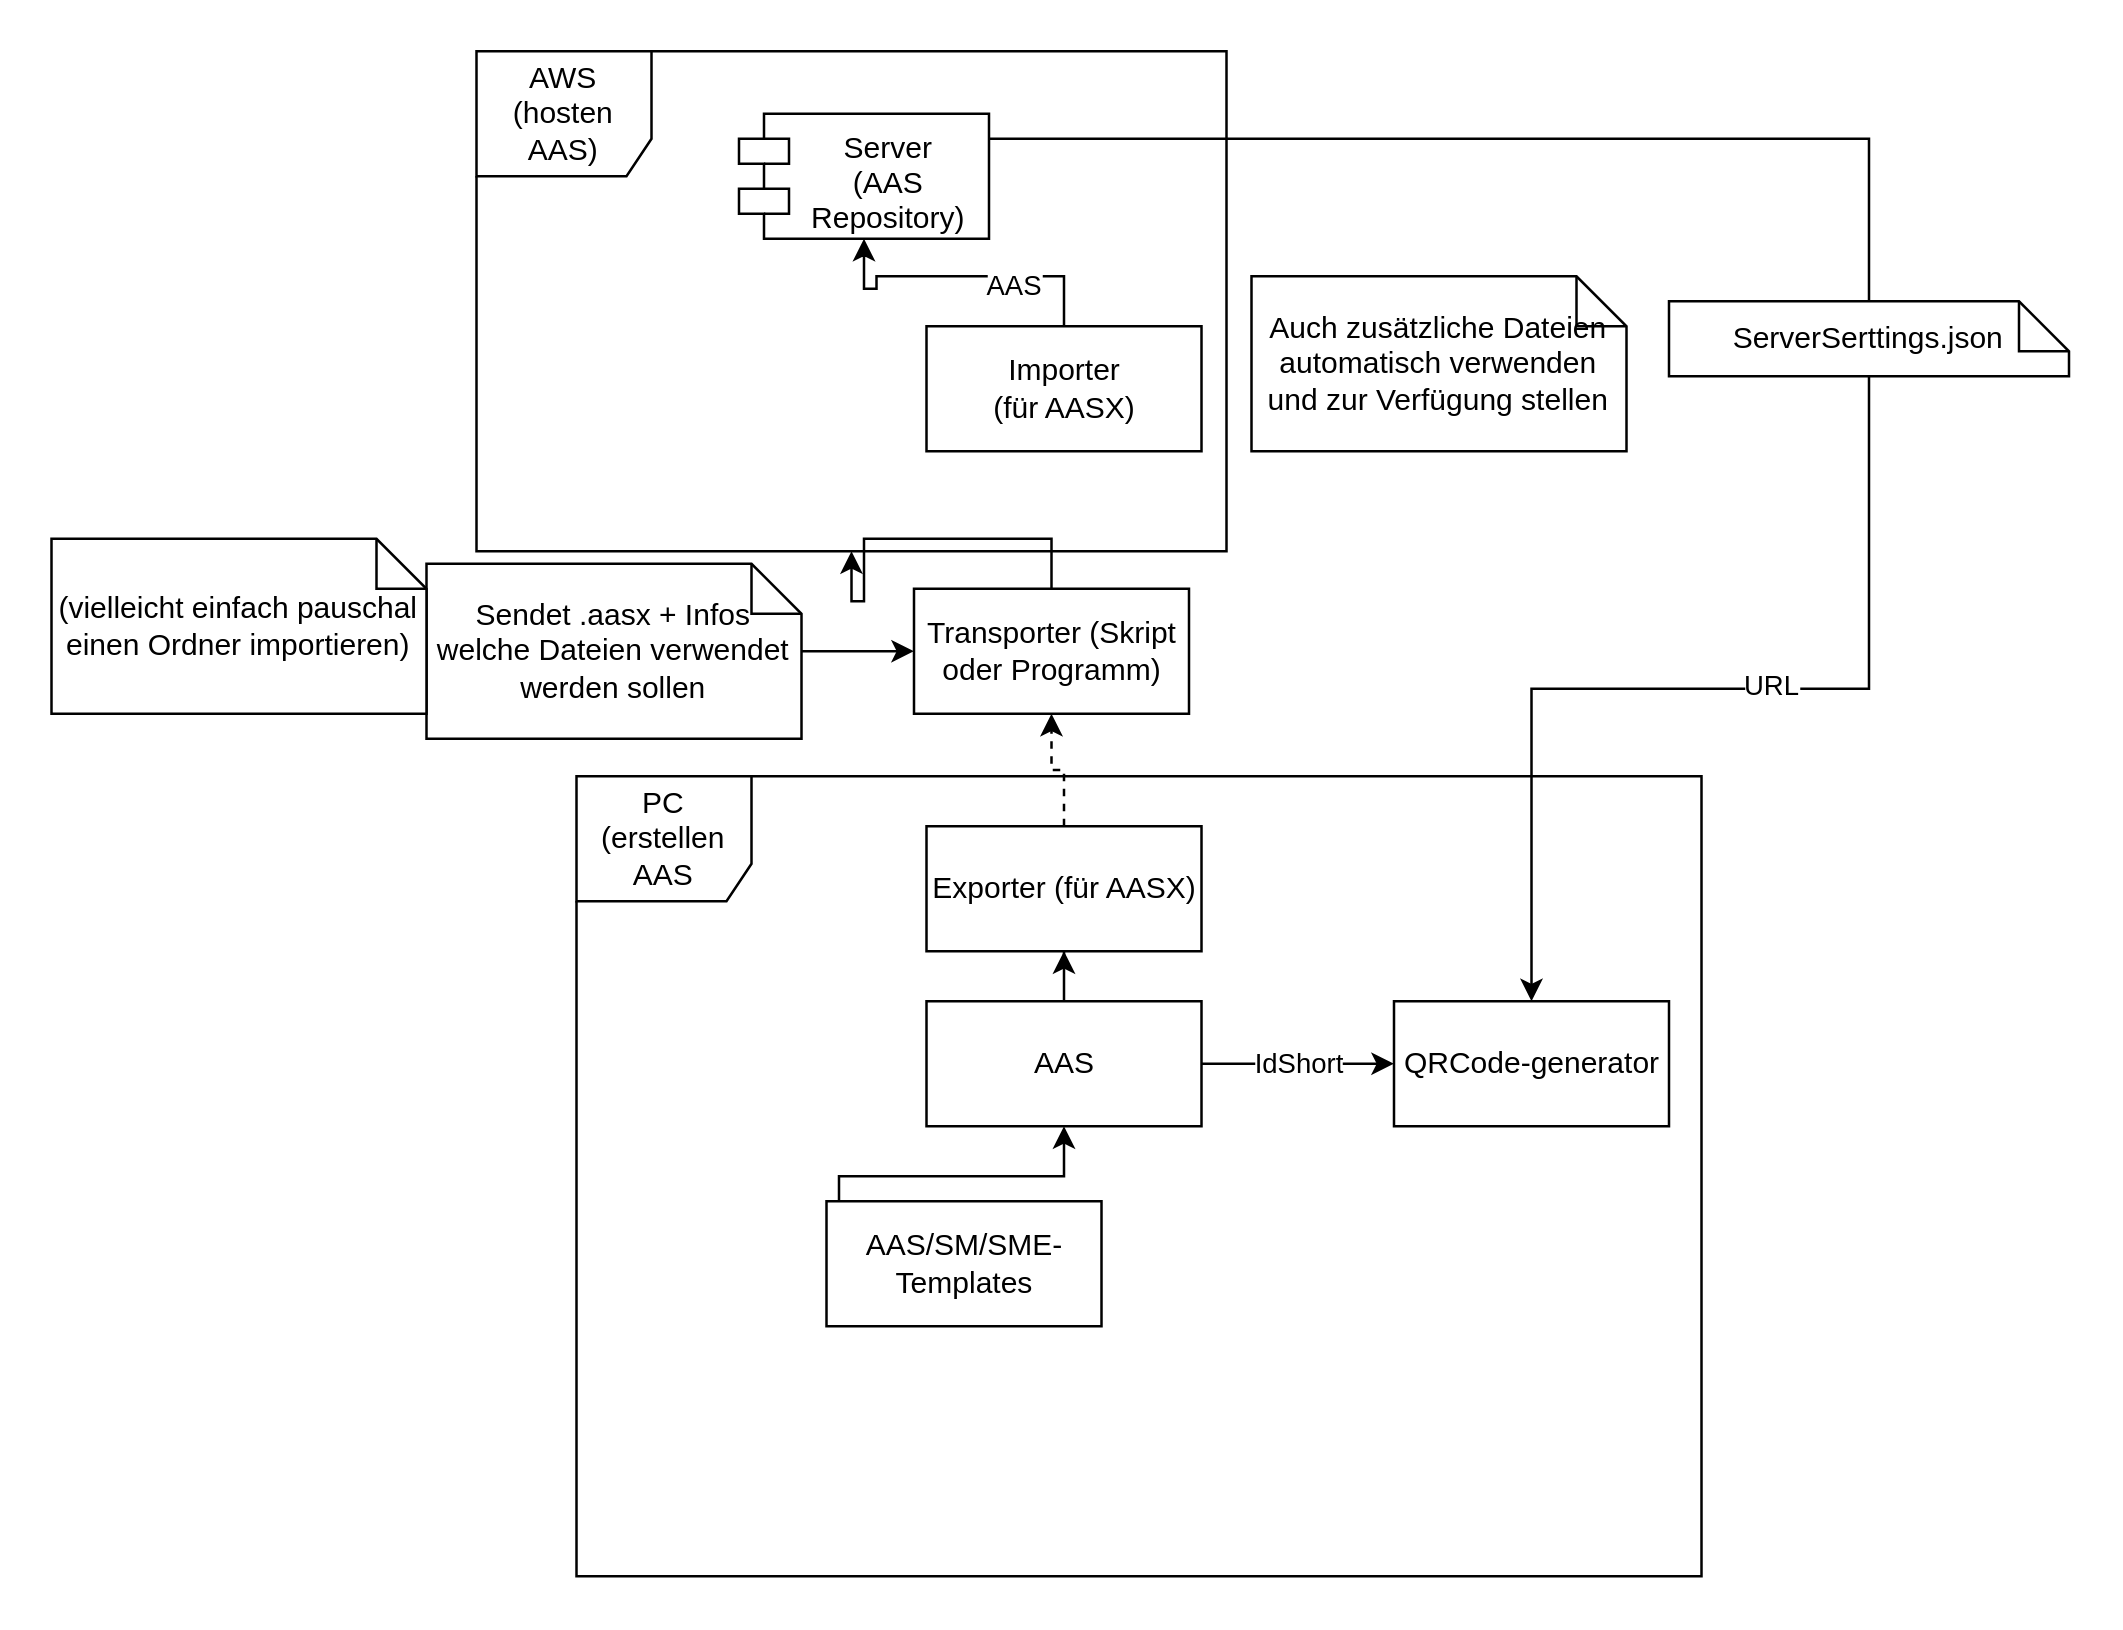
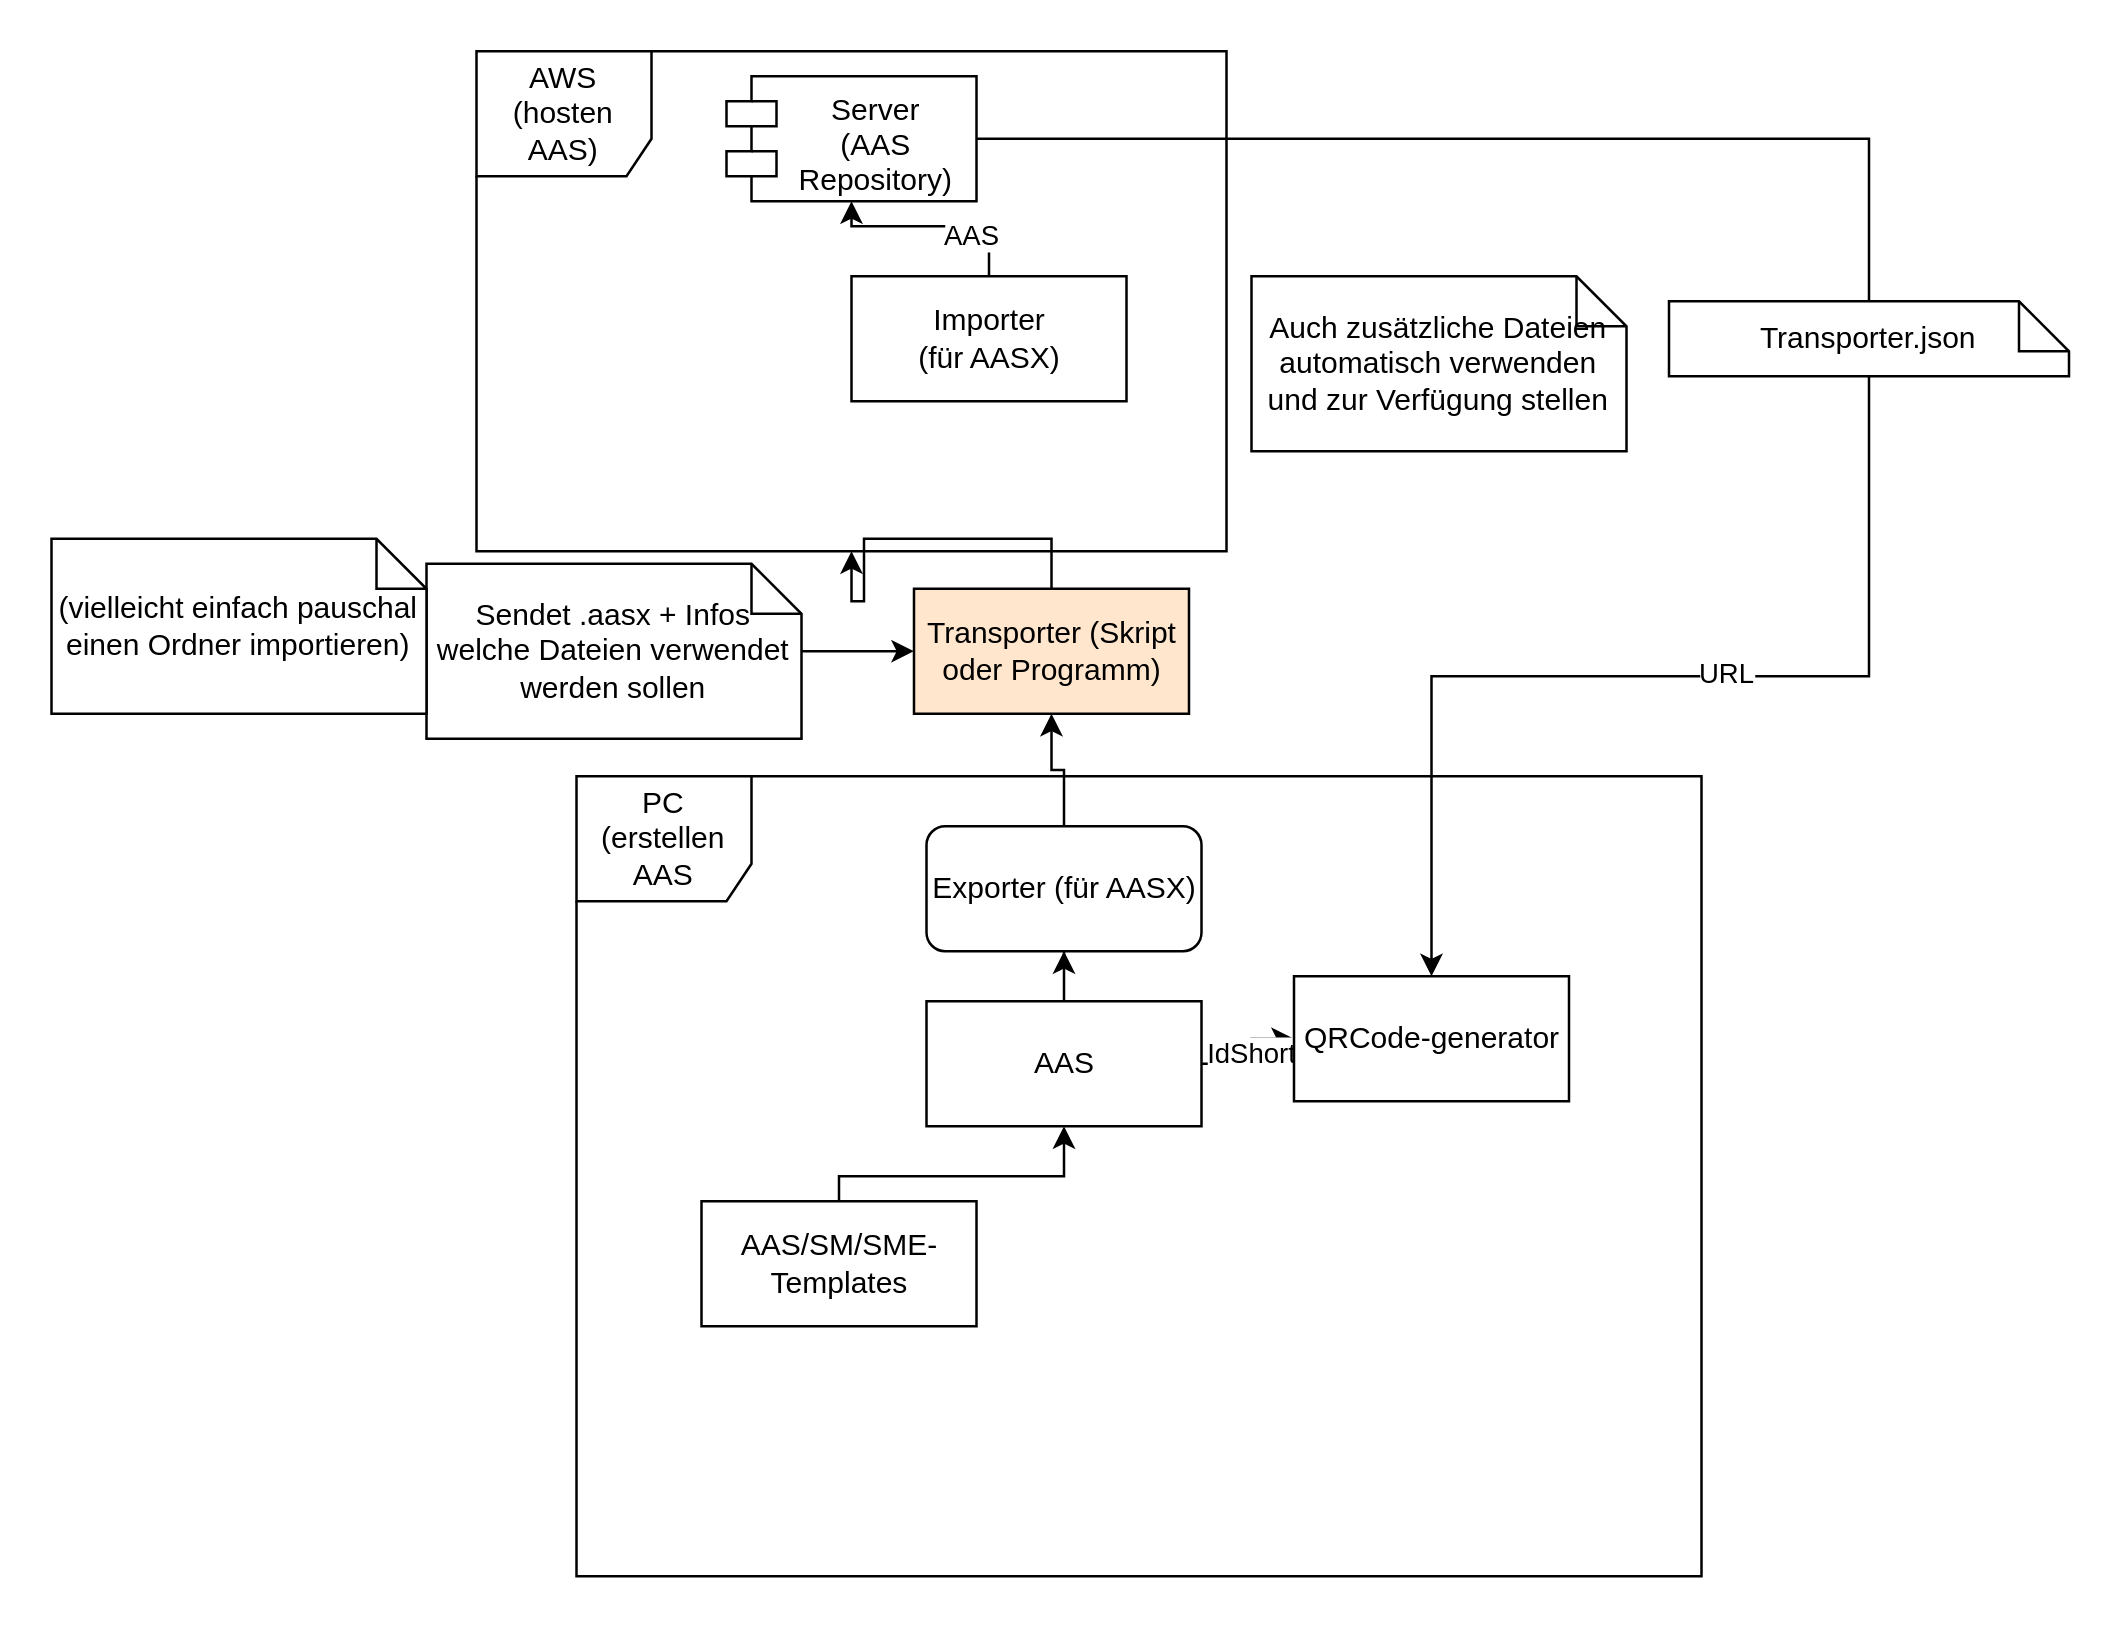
- <mxCell id="3" value="Server&#10;(AAS&#10;Repository)" style="shape=module;align=left;spacingLeft=20;align=center;verticalAlign=top;" vertex="1" parent="1"><mxGeometry x="295" y="45" width="100" height="50" as="geometry" /></mxCell>
+ <mxCell id="3" value="Server&#10;(AAS&#10;Repository)" style="shape=module;align=left;spacingLeft=20;align=center;verticalAlign=top;" vertex="1" parent="1"><mxGeometry x="290" y="30" width="100" height="50" as="geometry" /></mxCell>
- <mxCell id="7" value="ServerSerttings.json" style="shape=note;size=20;whiteSpace=wrap;html=1;" vertex="1" parent="1"><mxGeometry x="667" y="120" width="160" height="30" as="geometry" /></mxCell>
+ <mxCell id="7" value="Transporter.json" style="shape=note;size=20;whiteSpace=wrap;html=1;" vertex="1" parent="1"><mxGeometry x="667" y="120" width="160" height="30" as="geometry" /></mxCell>
- <mxCell id="11" value="Importer&lt;br&gt;(für AASX)" style="html=1;" vertex="1" parent="1"><mxGeometry x="370" y="130" width="110" height="50" as="geometry" /></mxCell>
+ <mxCell id="11" value="Importer&lt;br&gt;(für AASX)" style="html=1;" vertex="1" parent="1"><mxGeometry x="340" y="110" width="110" height="50" as="geometry" /></mxCell>
- <mxCell id="14" value="&lt;div&gt;Transporter (Skript &lt;br&gt;&lt;/div&gt;&lt;div&gt;oder Programm)&lt;/div&gt;" style="html=1;" vertex="1" parent="1"><mxGeometry x="365" y="235" width="110" height="50" as="geometry" /></mxCell>
+ <mxCell id="14" value="&lt;div&gt;Transporter (Skript &lt;br&gt;&lt;/div&gt;&lt;div&gt;oder Programm)&lt;/div&gt;" style="html=1;fillColor=#ffe6cc;" vertex="1" parent="1"><mxGeometry x="365" y="235" width="110" height="50" as="geometry" /></mxCell>
- <mxCell id="15" style="edgeStyle=orthogonalEdgeStyle;rounded=0;orthogonalLoop=1;jettySize=auto;html=1;exitX=0.5;exitY=0;exitDx=0;exitDy=0;entryX=0.5;entryY=1;entryDx=0;entryDy=0;dashed=1;" edge="1" parent="1" source="13" target="14"><mxGeometry relative="1" as="geometry"><mxPoint x="425" y="330" as="sourcePoint" /><mxPoint x="425" y="180" as="targetPoint" /></mxGeometry></mxCell>
+ <mxCell id="15" style="edgeStyle=orthogonalEdgeStyle;rounded=0;orthogonalLoop=1;jettySize=auto;html=1;exitX=0.5;exitY=0;exitDx=0;exitDy=0;entryX=0.5;entryY=1;entryDx=0;entryDy=0;" edge="1" parent="1" source="13" target="14"><mxGeometry relative="1" as="geometry"><mxPoint x="425" y="330" as="sourcePoint" /><mxPoint x="425" y="180" as="targetPoint" /></mxGeometry></mxCell>
- <mxCell id="13" value="Exporter (für AASX)" style="html=1;" vertex="1" parent="1"><mxGeometry x="370" y="330" width="110" height="50" as="geometry" /></mxCell>
+ <mxCell id="13" value="Exporter (für AASX)" style="html=1;rounded=1;" vertex="1" parent="1"><mxGeometry x="370" y="330" width="110" height="50" as="geometry" /></mxCell>
- <mxCell id="25" value="QRCode-generator" style="html=1;" vertex="1" parent="1"><mxGeometry x="557" y="400" width="110" height="50" as="geometry" /></mxCell>
+ <mxCell id="25" value="QRCode-generator" style="html=1;" vertex="1" parent="1"><mxGeometry x="517" y="390" width="110" height="50" as="geometry" /></mxCell>
- <mxCell id="17" value="&lt;div&gt;AAS/SM/SME-&lt;/div&gt;&lt;div&gt;Templates&lt;br&gt;&lt;/div&gt;" style="html=1;" vertex="1" parent="1"><mxGeometry x="330" y="480" width="110" height="50" as="geometry" /></mxCell>
+ <mxCell id="17" value="&lt;div&gt;AAS/SM/SME-&lt;/div&gt;&lt;div&gt;Templates&lt;br&gt;&lt;/div&gt;" style="html=1;" vertex="1" parent="1"><mxGeometry x="280" y="480" width="110" height="50" as="geometry" /></mxCell>
